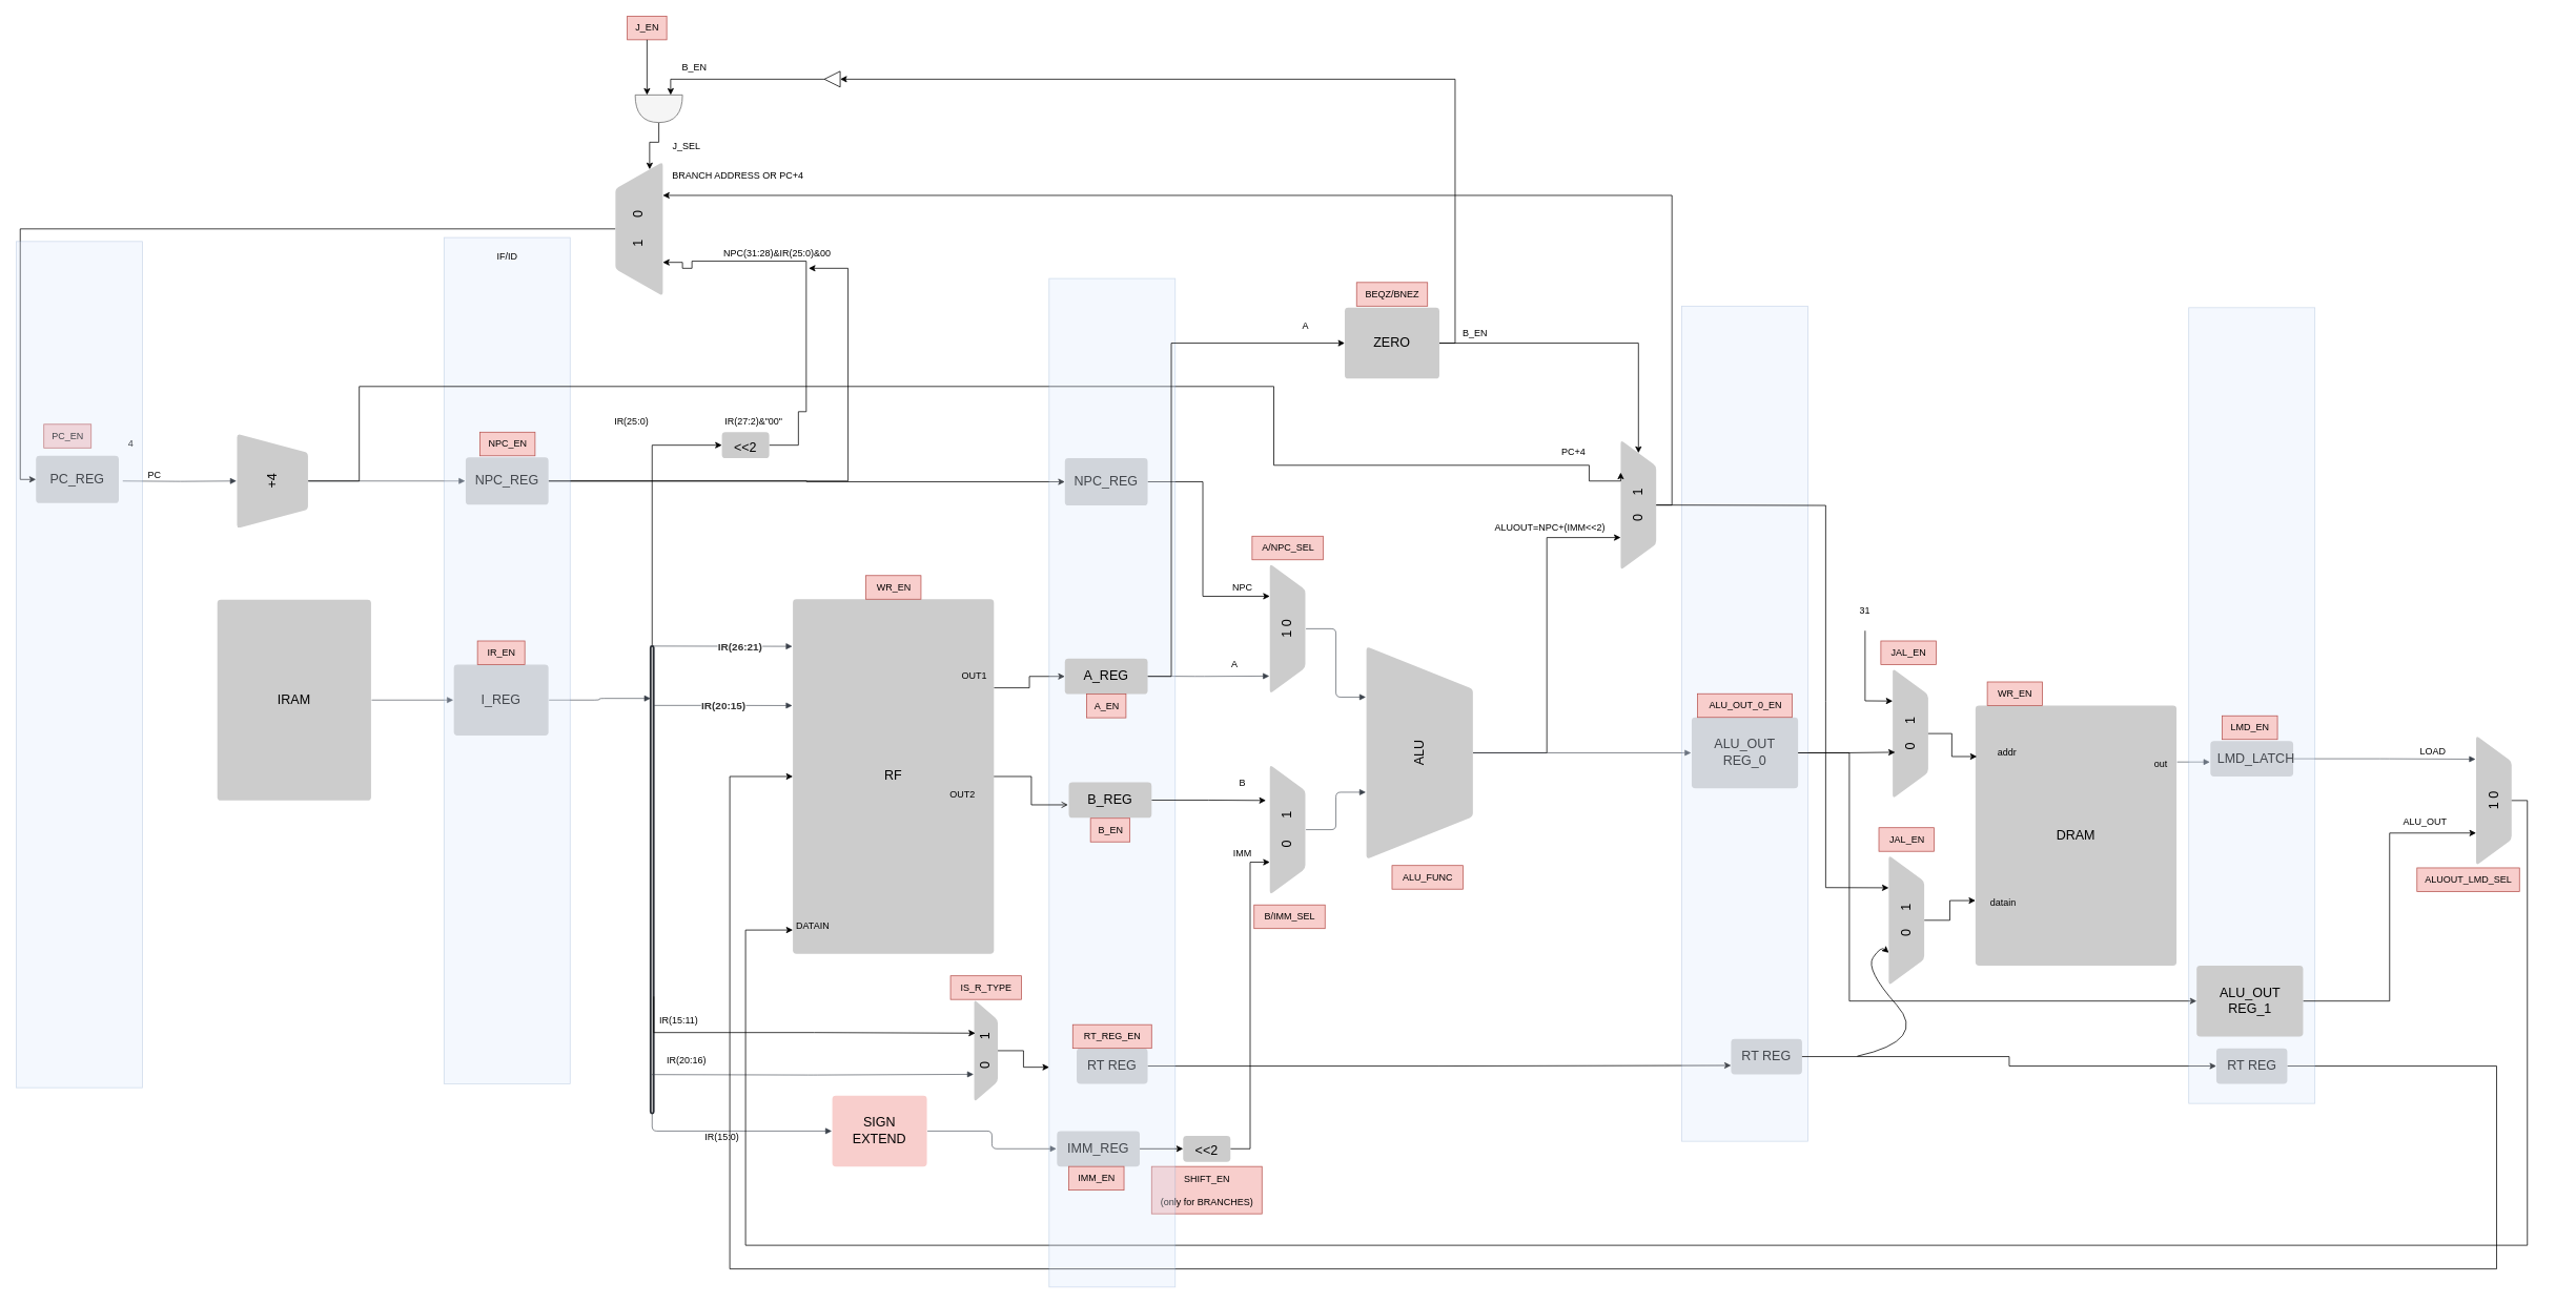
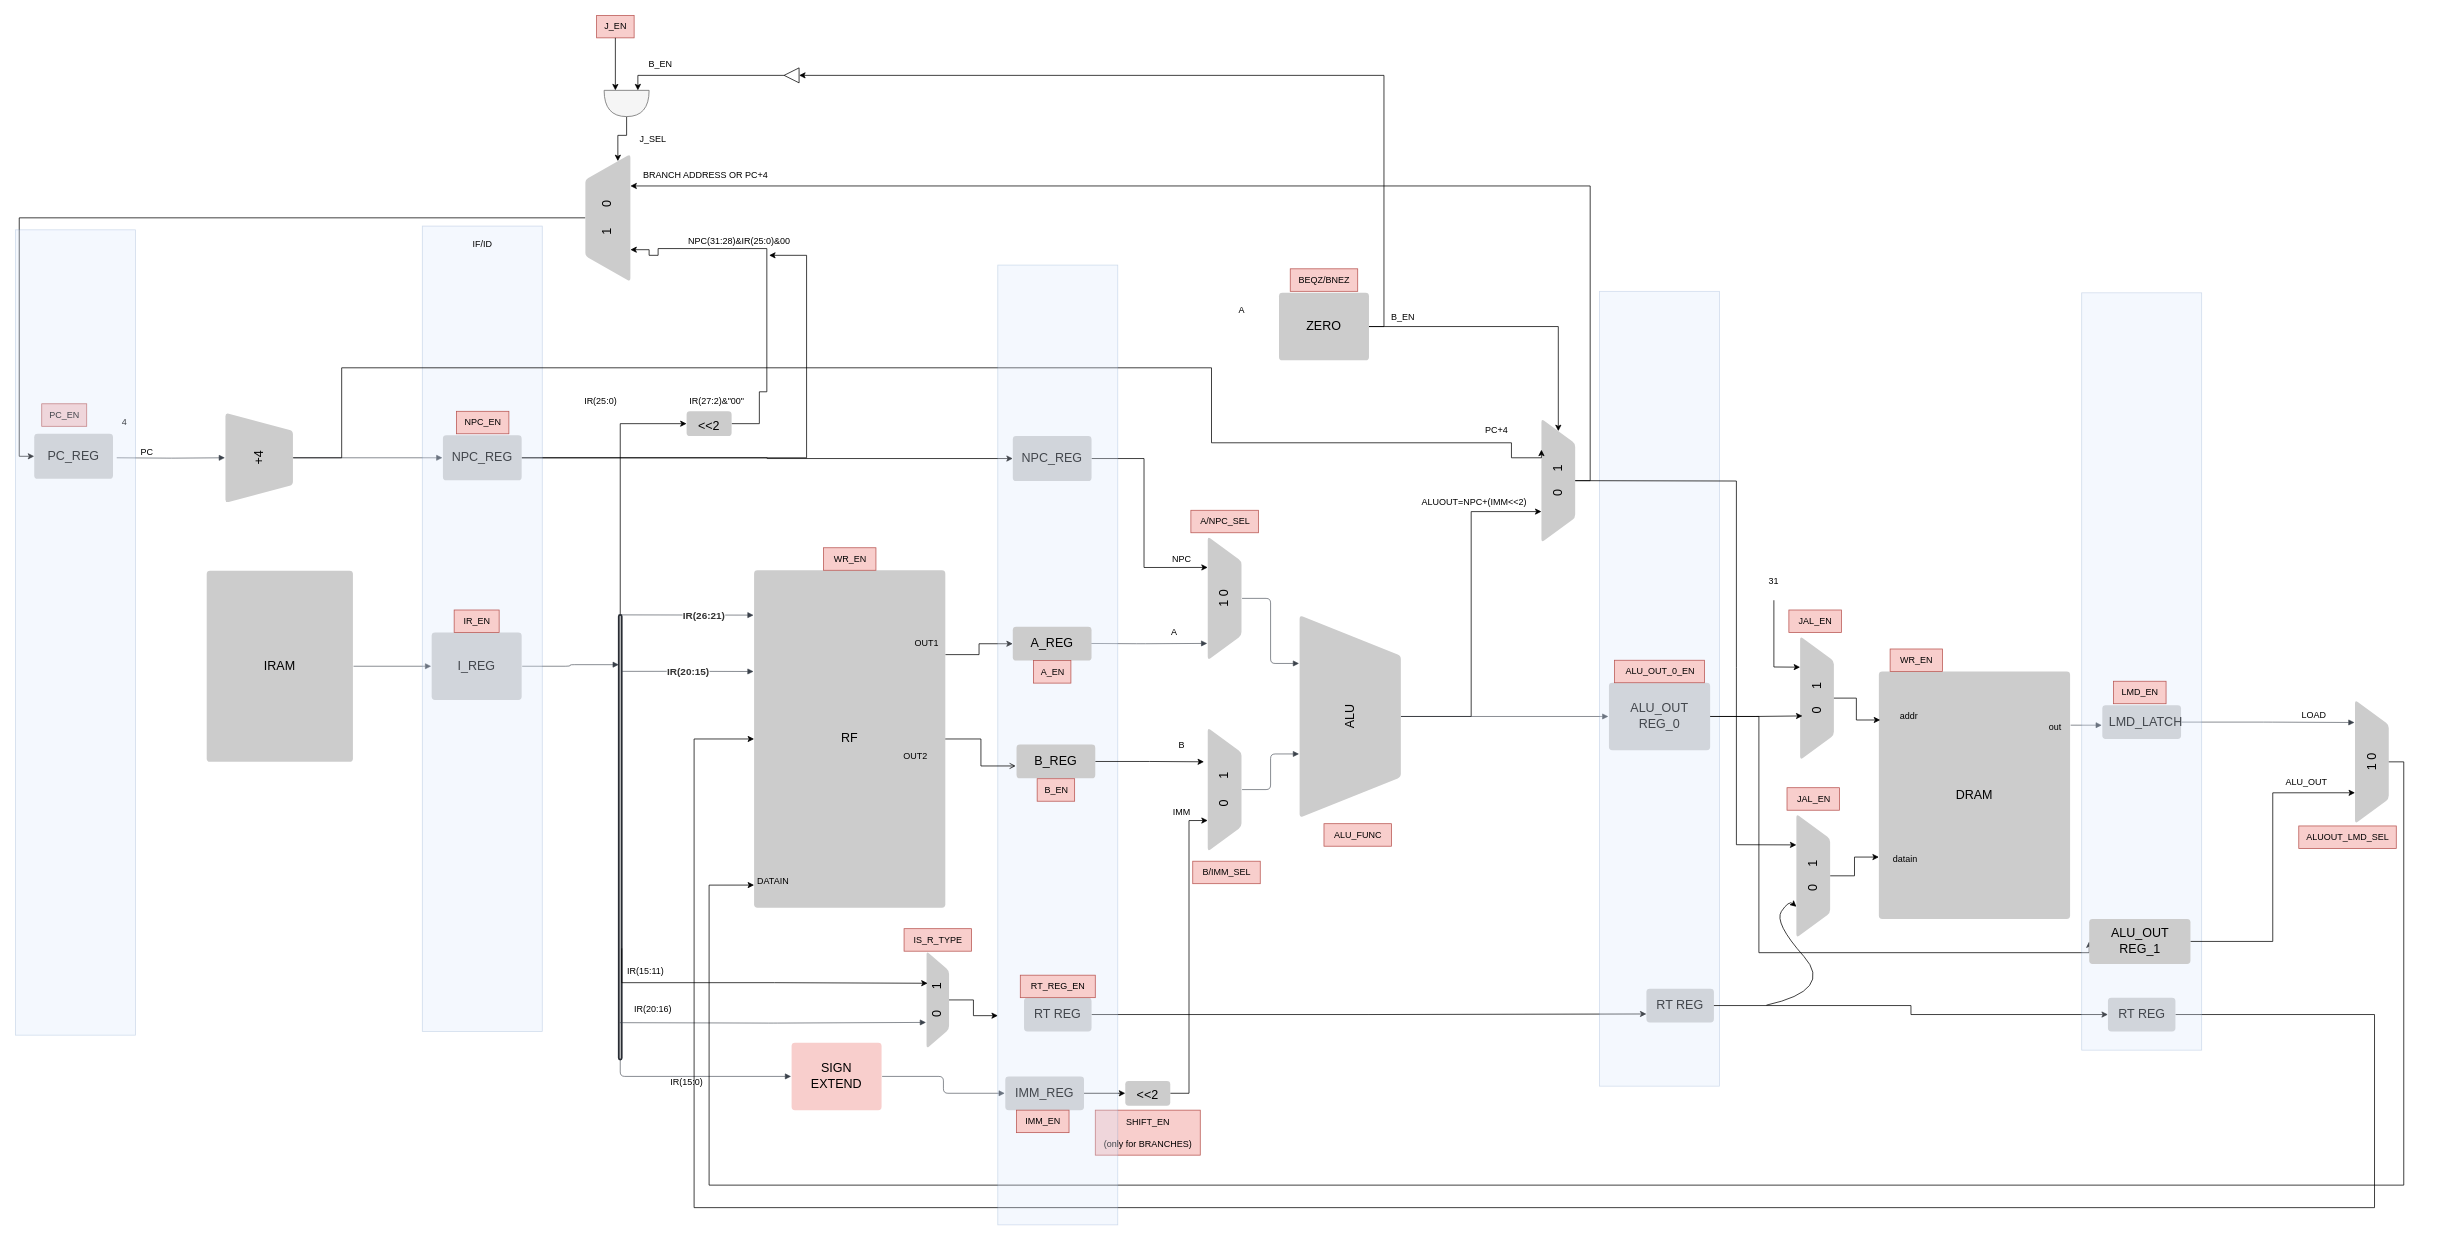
- <mxCell id="92" value="BRANCH ADDRESS OR PC+4" style="text;html=1;align=center;verticalAlign=middle;resizable=0;points=[];autosize=1;strokeColor=none;fillColor=none;" parent="1" vertex="1"><mxGeometry x="840" y="208" width="190" height="30" as="geometry" /></mxCell>
+ <mxCell id="92" value="BRANCH ADDRESS OR PC+4" style="text;html=1;align=center;verticalAlign=middle;resizable=0;points=[];autosize=1;strokeColor=none;fillColor=none;" parent="1" vertex="1"><mxGeometry x="845" y="218" width="190" height="30" as="geometry" /></mxCell>
- <mxCell id="84" style="edgeStyle=orthogonalEdgeStyle;rounded=0;orthogonalLoop=1;jettySize=auto;html=1;exitX=1;exitY=0.5;exitDx=0;exitDy=0;entryX=0;entryY=0.5;entryDx=0;entryDy=0;" parent="1" source="85" target="40" edge="1"><mxGeometry relative="1" as="geometry"><Array as="points"><mxPoint x="1485" y="858" /><mxPoint x="1485" y="435" /></Array></mxGeometry></mxCell>
- <mxCell id="101" value="ALU_OUT REG_1" style="html=1;overflow=block;blockSpacing=1;whiteSpace=wrap;fontSize=16.7;spacing=9;strokeColor=#unset;rounded=1;absoluteArcSize=1;arcSize=9;fillColor=#CCCCCC;strokeWidth=NaN;lucidId=pa~bUy_UjYQS;" parent="1" vertex="1"><mxGeometry x="2785.5" y="1225" width="135" height="90" as="geometry" /></mxCell>
+ <mxCell id="101" value="ALU_OUT REG_1" style="html=1;overflow=block;blockSpacing=1;whiteSpace=wrap;fontSize=16.7;spacing=9;strokeColor=#unset;rounded=1;absoluteArcSize=1;arcSize=9;fillColor=#CCCCCC;strokeWidth=NaN;lucidId=pa~bUy_UjYQS;" parent="1" vertex="1"><mxGeometry x="2785.5" y="1225" width="135" height="60" as="geometry" /></mxCell>
